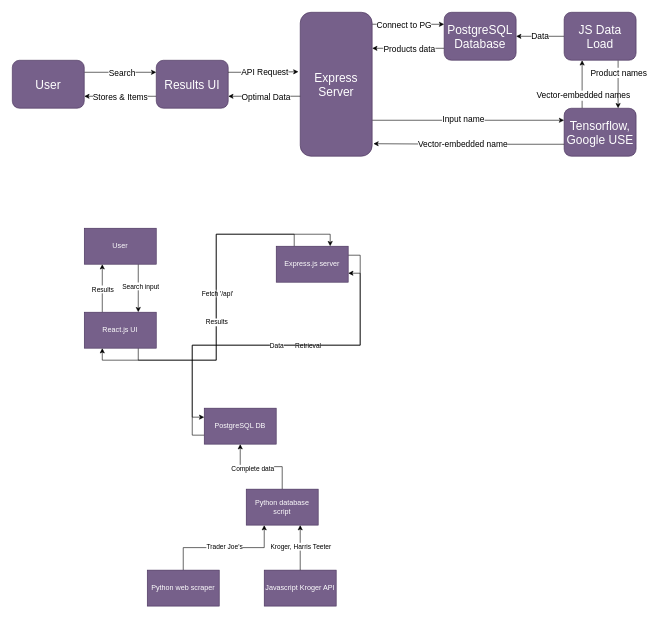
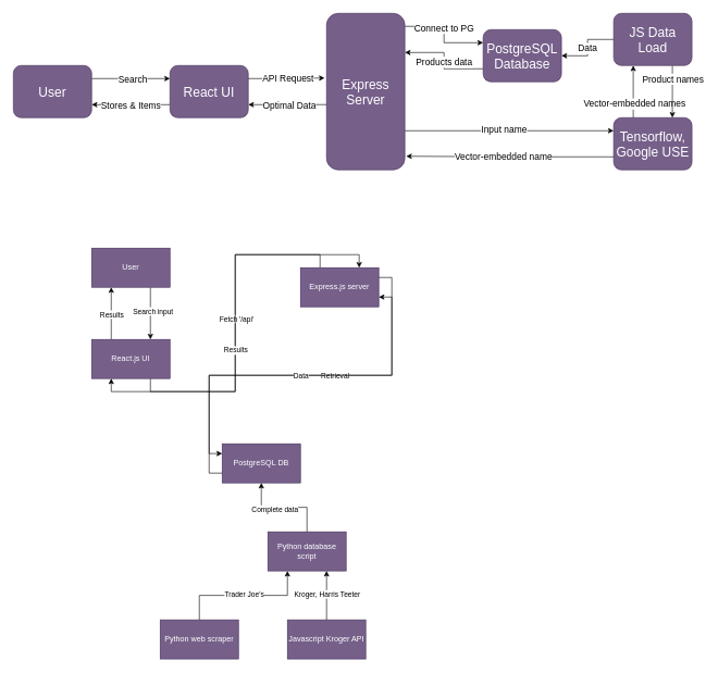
- <mxCell id="41" value="&lt;font style=&quot;font-size: 20px;&quot;&gt;PostgreSQL Database&lt;/font&gt;" style="whiteSpace=wrap;html=1;fillColor=#76608a;fontColor=#ffffff;strokeColor=#432D57;rounded=1;" vertex="1" parent="1"><mxGeometry x="740" y="20" width="120" height="80" as="geometry" /></mxCell>
+ <mxCell id="41" value="&lt;font style=&quot;font-size: 20px;&quot;&gt;PostgreSQL Database&lt;/font&gt;" style="whiteSpace=wrap;html=1;fillColor=#76608a;fontColor=#ffffff;strokeColor=#432D57;rounded=1;" vertex="1" parent="1"><mxGeometry x="740" y="45" width="120" height="80" as="geometry" /></mxCell>
- <mxCell id="35" value="&lt;font style=&quot;font-size: 20px;&quot;&gt;Results UI&lt;/font&gt;" style="whiteSpace=wrap;html=1;fillColor=#76608a;fontColor=#ffffff;strokeColor=#432D57;rounded=1;" vertex="1" parent="1"><mxGeometry x="260" y="100" width="120" height="80" as="geometry" /></mxCell>
+ <mxCell id="35" value="&lt;font style=&quot;font-size: 20px;&quot;&gt;React UI&lt;/font&gt;" style="whiteSpace=wrap;html=1;fillColor=#76608a;fontColor=#ffffff;strokeColor=#432D57;rounded=1;" vertex="1" parent="1"><mxGeometry x="260" y="100" width="120" height="80" as="geometry" /></mxCell>
